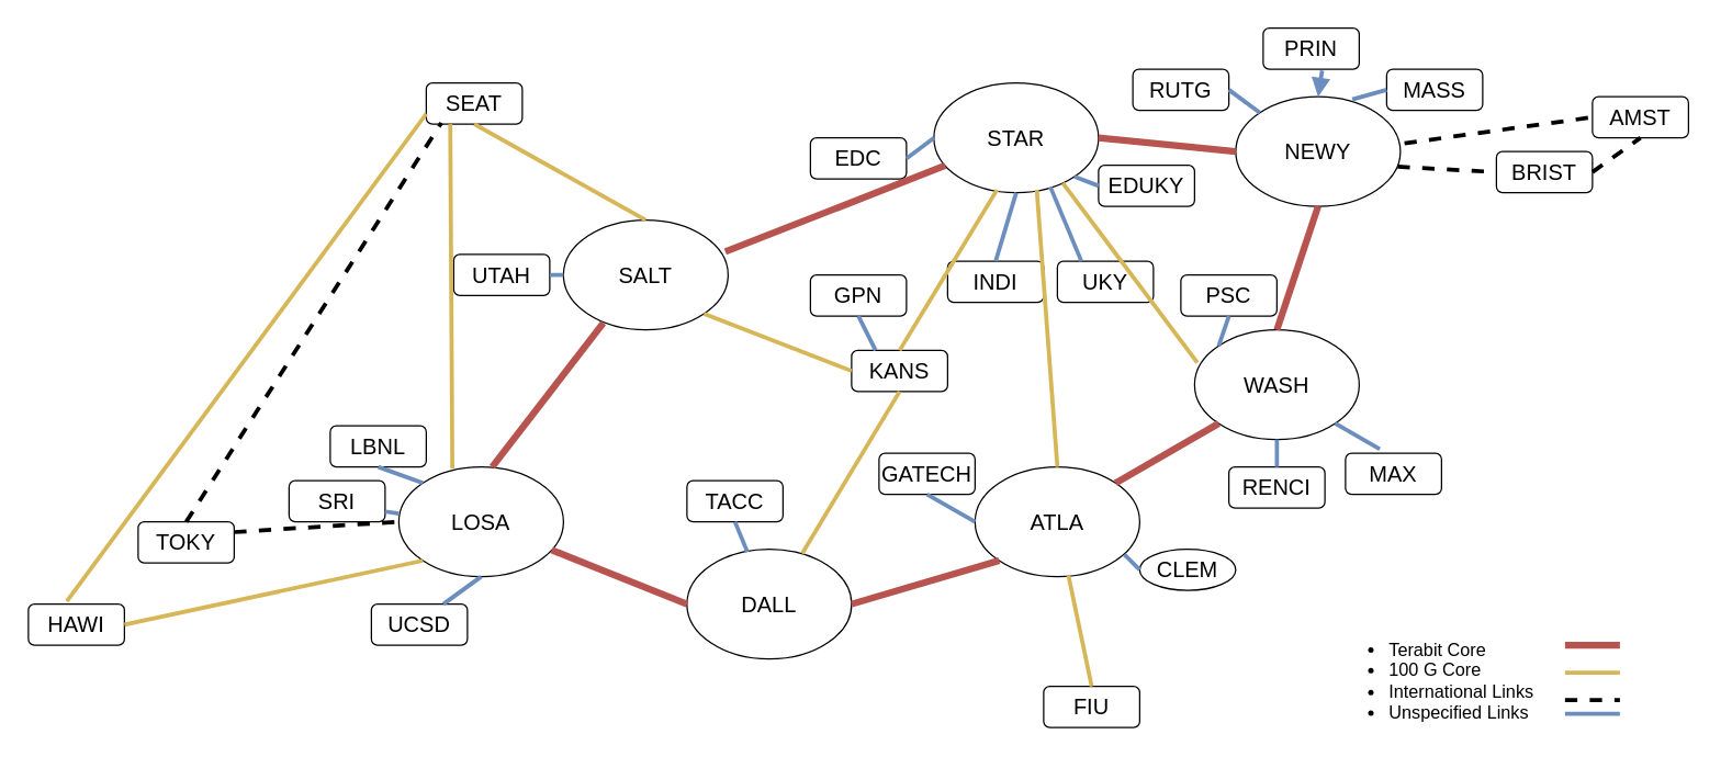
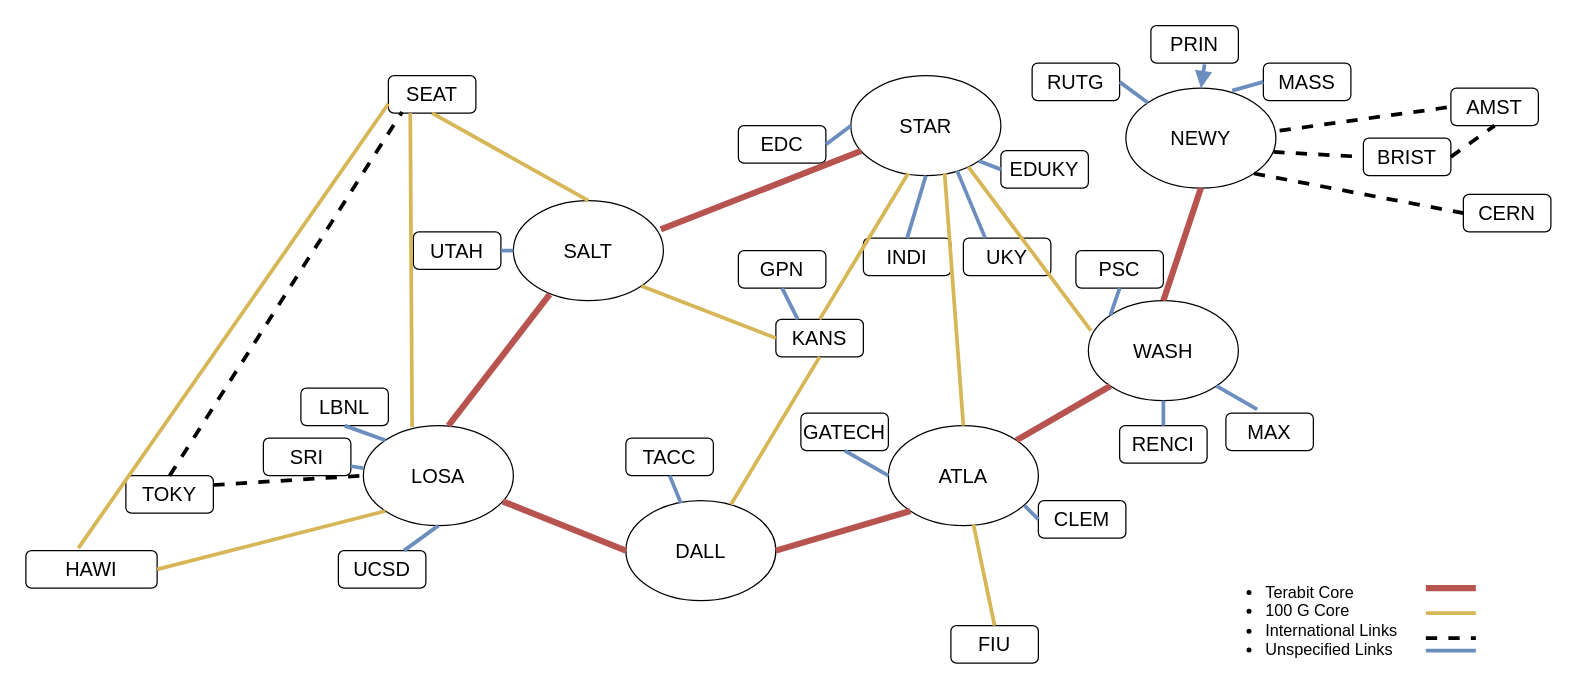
- <mxCell id="35" value="" style="endArrow=none;html=1;rounded=0;fontSize=16;strokeWidth=5;fillColor=#f8cecc;strokeColor=#b85450;entryX=1;entryY=0.5;entryDx=0;entryDy=0;exitX=0;exitY=0.5;exitDx=0;exitDy=0;" parent="1" source="8" target="6" edge="1"><mxGeometry width="50" height="50" relative="1" as="geometry"><mxPoint x="822.426" y="361.716" as="sourcePoint" /><mxPoint x="897.574" y="318.284" as="targetPoint" /></mxGeometry></mxCell>
+ <mxCell id="72" value="" style="endArrow=none;dashed=1;html=1;rounded=0;strokeWidth=3;fontSize=16;exitX=1;exitY=1;exitDx=0;exitDy=0;entryX=0;entryY=0.5;entryDx=0;entryDy=0;" parent="1" source="8" target="71" edge="1"><mxGeometry width="50" height="50" relative="1" as="geometry"><mxPoint x="180" y="397.5" as="sourcePoint" /><mxPoint x="300" y="390" as="targetPoint" /></mxGeometry></mxCell>
+ <mxCell id="71" value="CERN" style="rounded=1;whiteSpace=wrap;html=1;fontSize=16;" parent="1" vertex="1"><mxGeometry x="1170" y="155" width="70" height="30" as="geometry" /></mxCell>
- <mxCell id="22" value="CLEM" style="ellipse;whiteSpace=wrap;html=1;fontSize=16;" parent="1" vertex="1"><mxGeometry x="830" y="400" width="70" height="30" as="geometry" /></mxCell>
+ <mxCell id="22" value="CLEM" style="rounded=1;whiteSpace=wrap;html=1;fontSize=16;" parent="1" vertex="1"><mxGeometry x="830" y="400" width="70" height="30" as="geometry" /></mxCell>
- <mxCell id="64" value="HAWI" style="rounded=1;whiteSpace=wrap;html=1;fontSize=16;" parent="1" vertex="1"><mxGeometry x="20" y="440" width="70" height="30" as="geometry" /></mxCell>
+ <mxCell id="64" value="HAWI" style="rounded=1;whiteSpace=wrap;html=1;fontSize=16;" parent="1" vertex="1"><mxGeometry x="20" y="440" width="105" height="30" as="geometry" /></mxCell>
